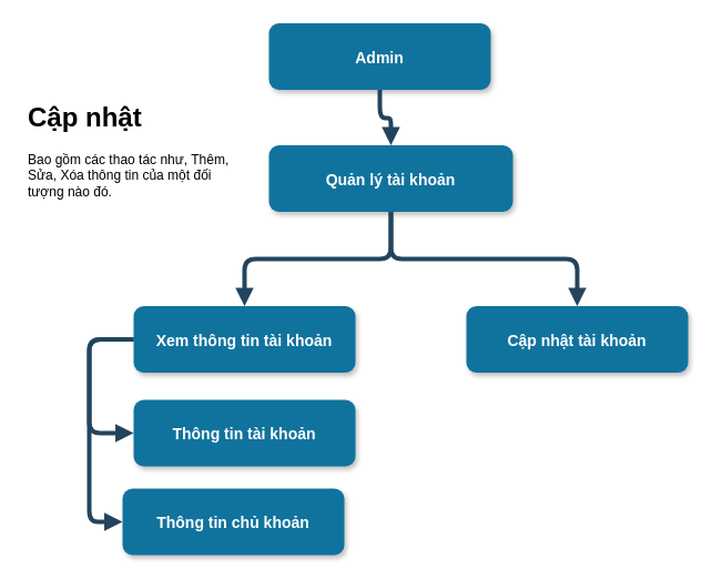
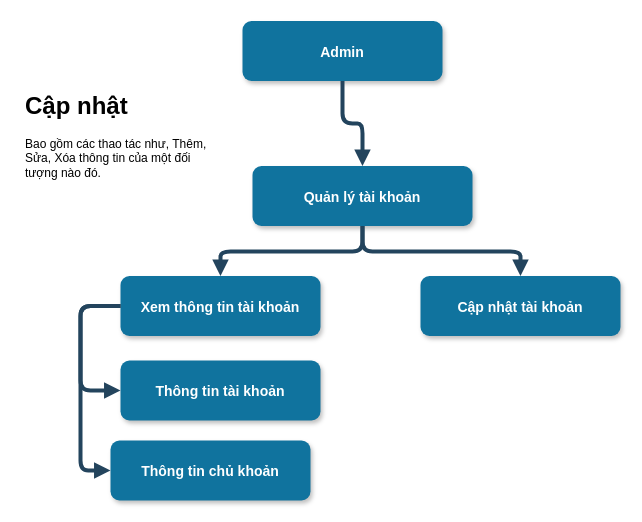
- <mxCell id="3" value="Quản lý tài khoản" style="rounded=1;fillColor=#10739E;strokeColor=none;shadow=1;gradientColor=none;fontStyle=1;fontColor=#FFFFFF;fontSize=14;" vertex="1" parent="1"><mxGeometry x="242" y="130.5" width="220" height="60" as="geometry" /></mxCell>
+ <mxCell id="3" value="Quản lý tài khoản" style="rounded=1;fillColor=#10739E;strokeColor=none;shadow=1;gradientColor=none;fontStyle=1;fontColor=#FFFFFF;fontSize=14;" vertex="1" parent="1"><mxGeometry x="252" y="165.5" width="220" height="60" as="geometry" /></mxCell>
